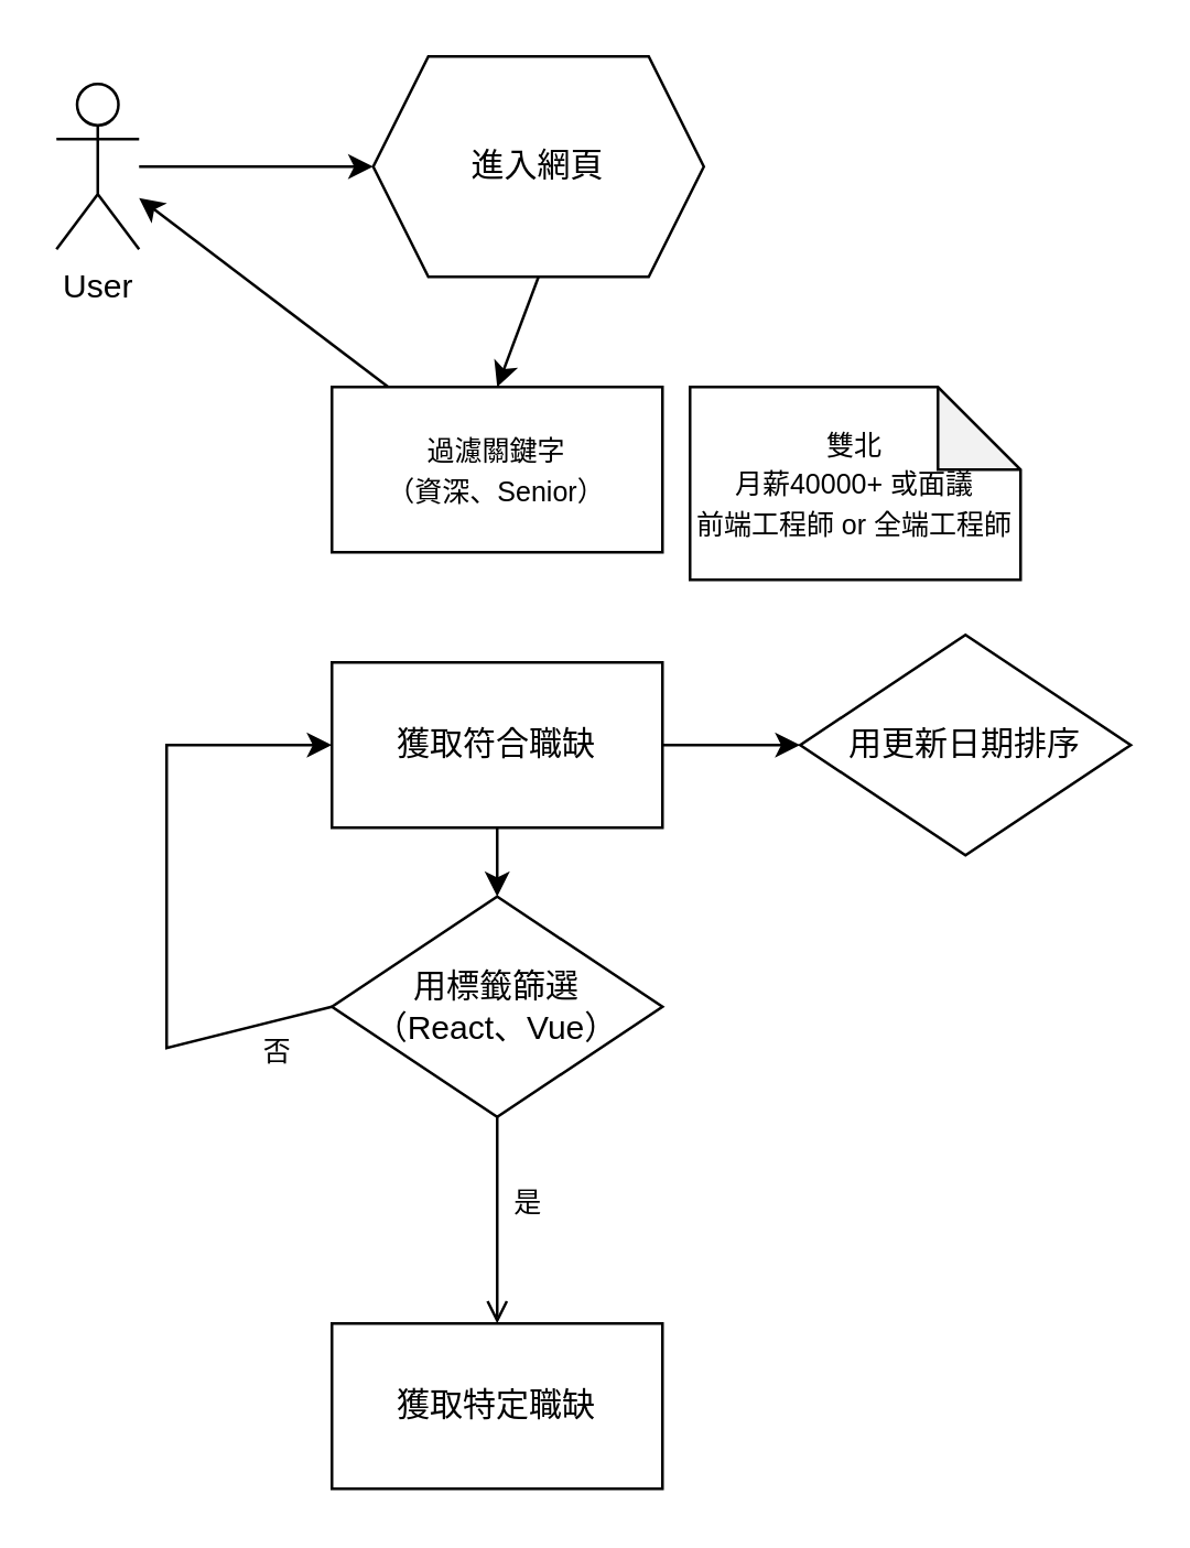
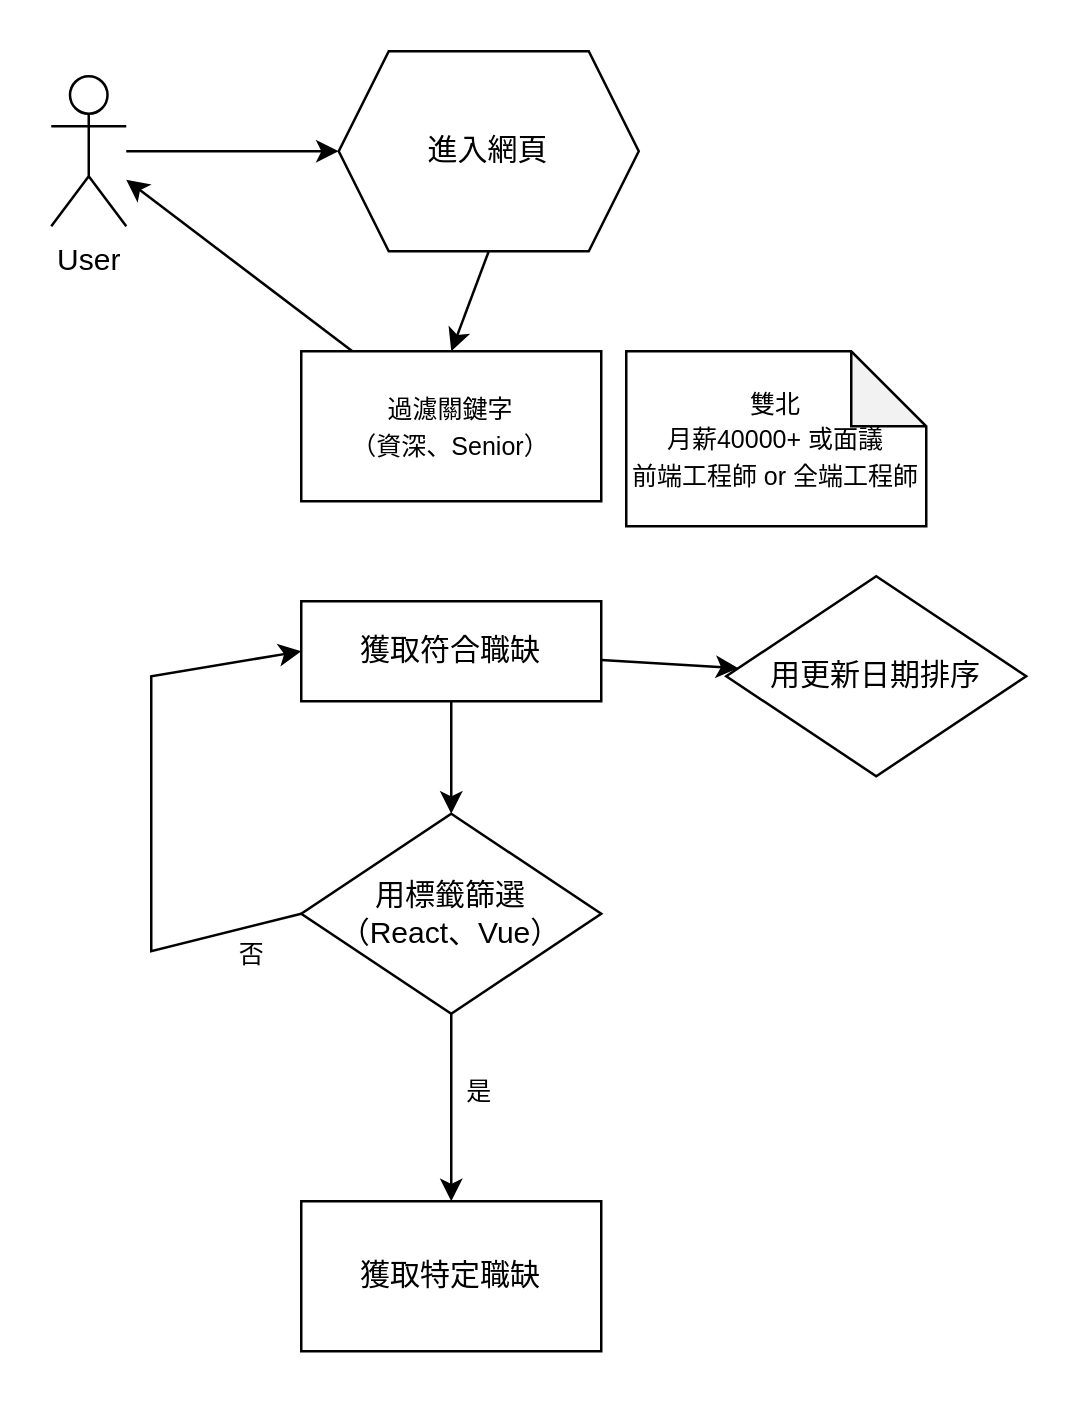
- <mxCell id="7" value="獲取符合職缺" style="rounded=0;whiteSpace=wrap;html=1;" parent="1" vertex="1"><mxGeometry x="120" y="240" width="120" height="60" as="geometry" /></mxCell>
+ <mxCell id="7" value="獲取符合職缺" style="rounded=0;whiteSpace=wrap;html=1;" parent="1" vertex="1"><mxGeometry x="120" y="240" width="120" height="40" as="geometry" /></mxCell>
- <mxCell id="10" value="" style="edgeStyle=none;html=1;fontSize=10;endArrow=open;" parent="1" source="12" target="13" edge="1"><mxGeometry relative="1" as="geometry" /></mxCell>
+ <mxCell id="10" value="" style="edgeStyle=none;html=1;fontSize=10;" parent="1" source="12" target="13" edge="1"><mxGeometry relative="1" as="geometry" /></mxCell>
